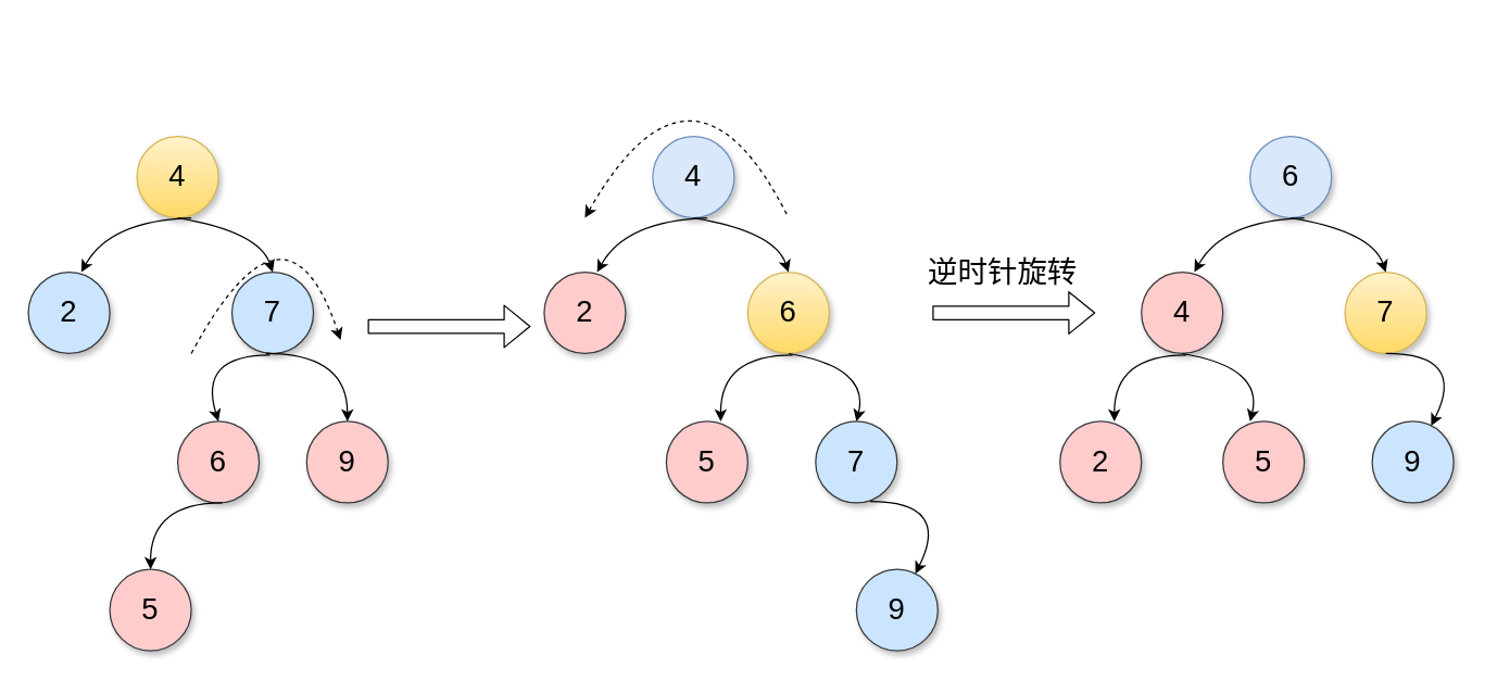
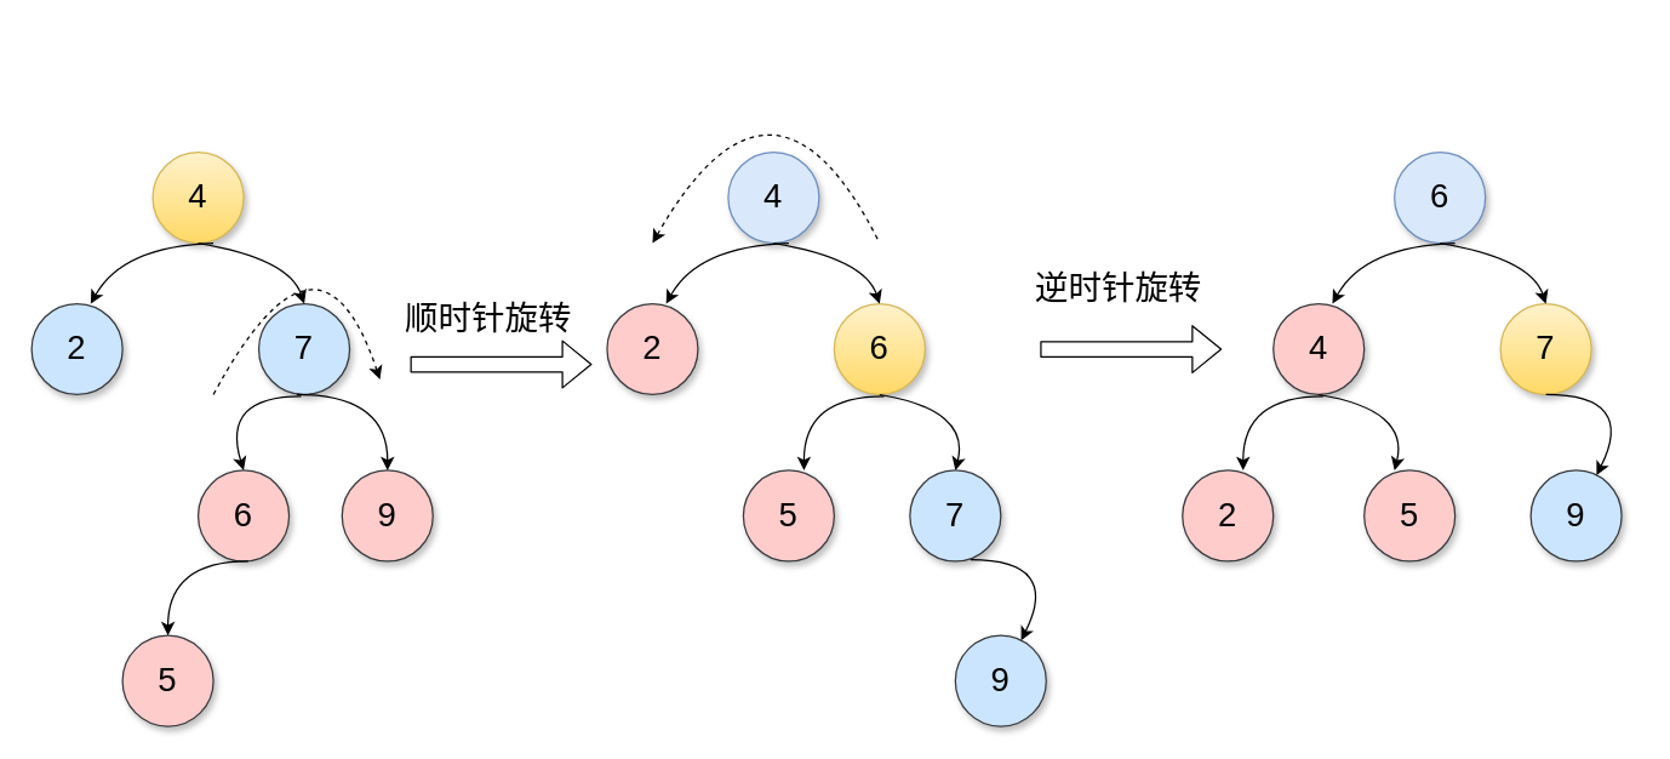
- <mxCell id="40" value="&lt;font style=&quot;font-size: 22px&quot;&gt;逆时针旋转&lt;/font&gt;" style="text;html=1;strokeColor=none;fillColor=none;align=center;verticalAlign=middle;whiteSpace=wrap;rounded=0;fontSize=22;" vertex="1" parent="1"><mxGeometry x="670" y="191" width="136" height="20" as="geometry" /></mxCell>
+ <mxCell id="40" value="&lt;font style=&quot;font-size: 22px&quot;&gt;逆时针旋转&lt;/font&gt;" style="text;html=1;strokeColor=none;fillColor=none;align=center;verticalAlign=middle;whiteSpace=wrap;rounded=0;fontSize=22;" vertex="1" parent="1"><mxGeometry x="670" y="181" width="136" height="20" as="geometry" /></mxCell>
+ <mxCell id="23" value="&lt;font style=&quot;font-size: 22px&quot;&gt;顺时针旋转&lt;/font&gt;" style="text;html=1;strokeColor=none;fillColor=none;align=center;verticalAlign=middle;whiteSpace=wrap;rounded=0;fontSize=22;" vertex="1" parent="1"><mxGeometry x="254" y="201" width="136" height="20" as="geometry" /></mxCell>
